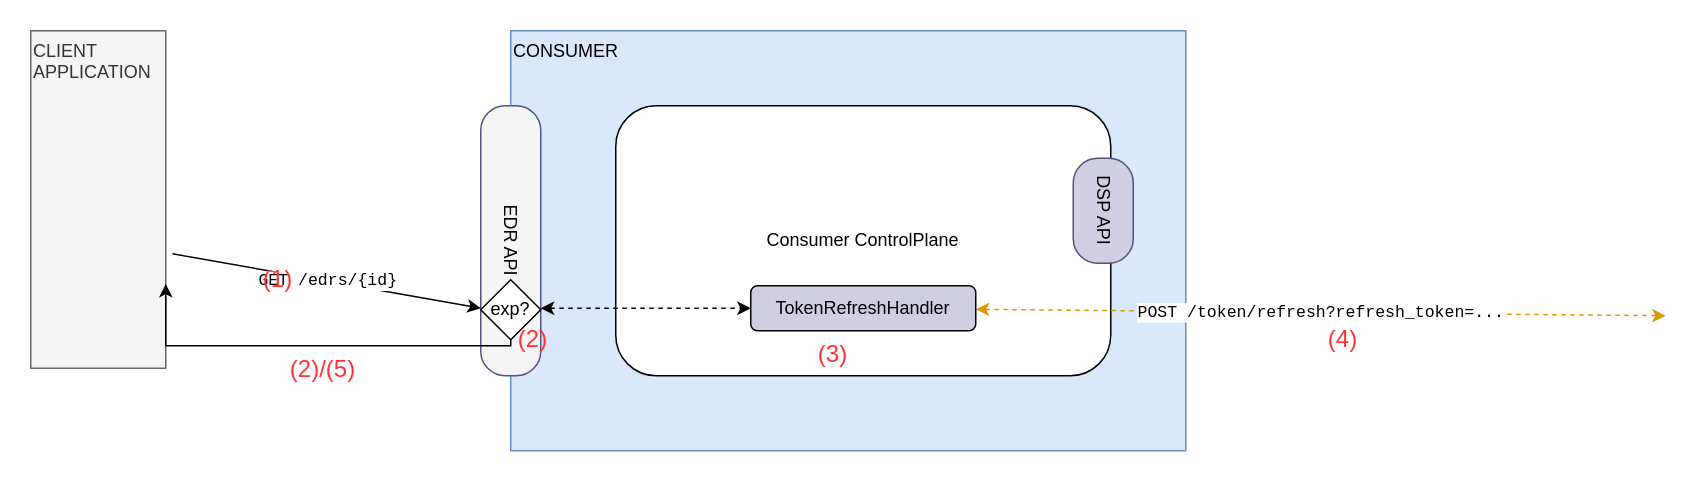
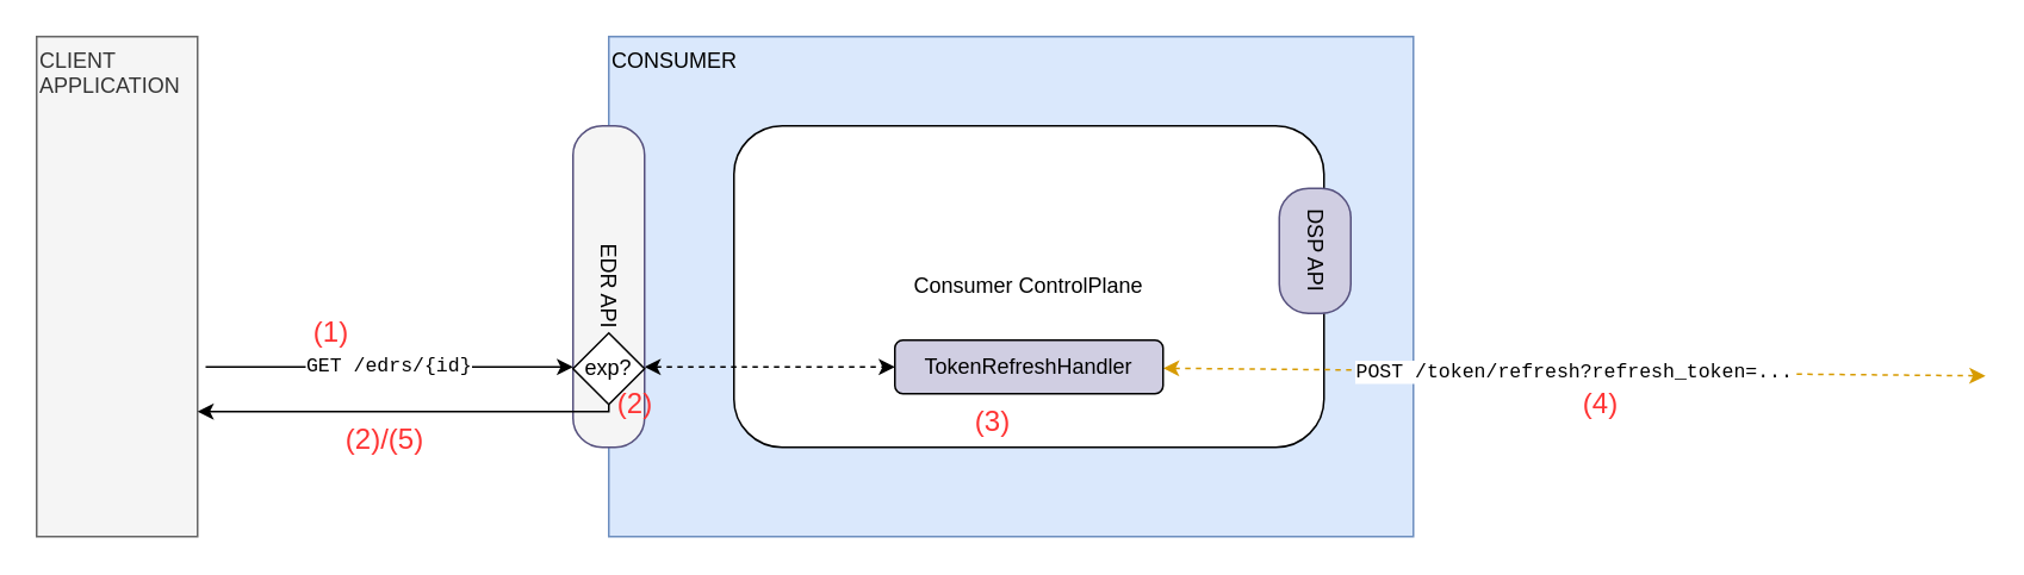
- <mxCell id="9" value="CLIENT APPLICATION" style="rounded=0;whiteSpace=wrap;html=1;align=left;verticalAlign=top;fillColor=#f5f5f5;fontColor=#333333;strokeColor=#666666;" parent="1" vertex="1"><mxGeometry x="20" y="20" width="90" height="225" as="geometry" /></mxCell>
+ <mxCell id="9" value="CLIENT APPLICATION" style="rounded=0;whiteSpace=wrap;html=1;align=left;verticalAlign=top;fillColor=#f5f5f5;fontColor=#333333;strokeColor=#666666;" parent="1" vertex="1"><mxGeometry x="20" y="20" width="90" height="280" as="geometry" /></mxCell>
